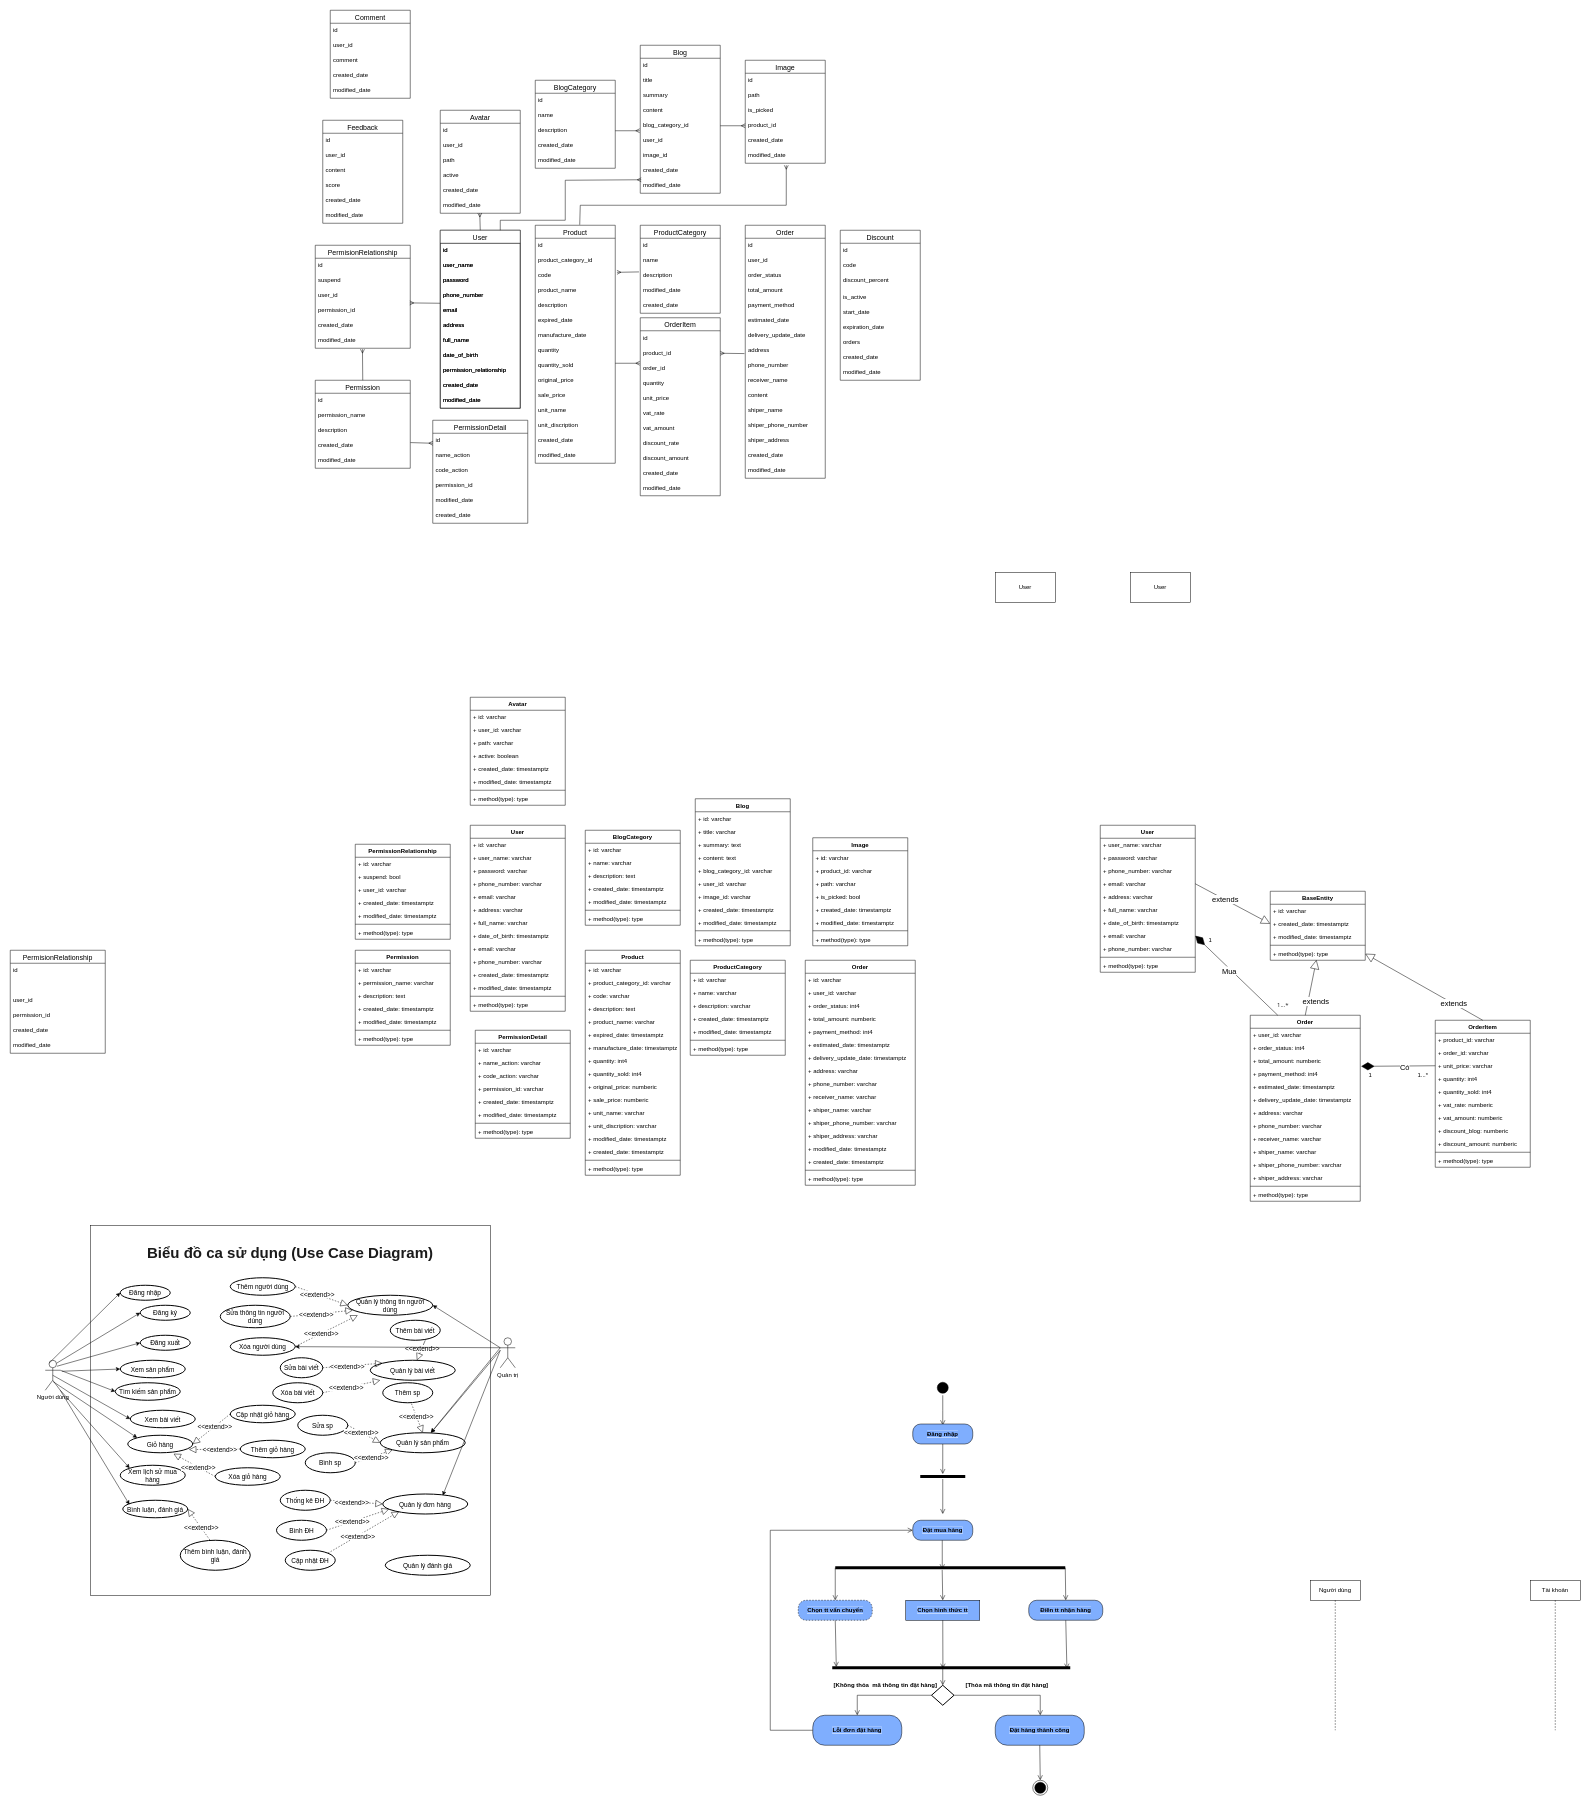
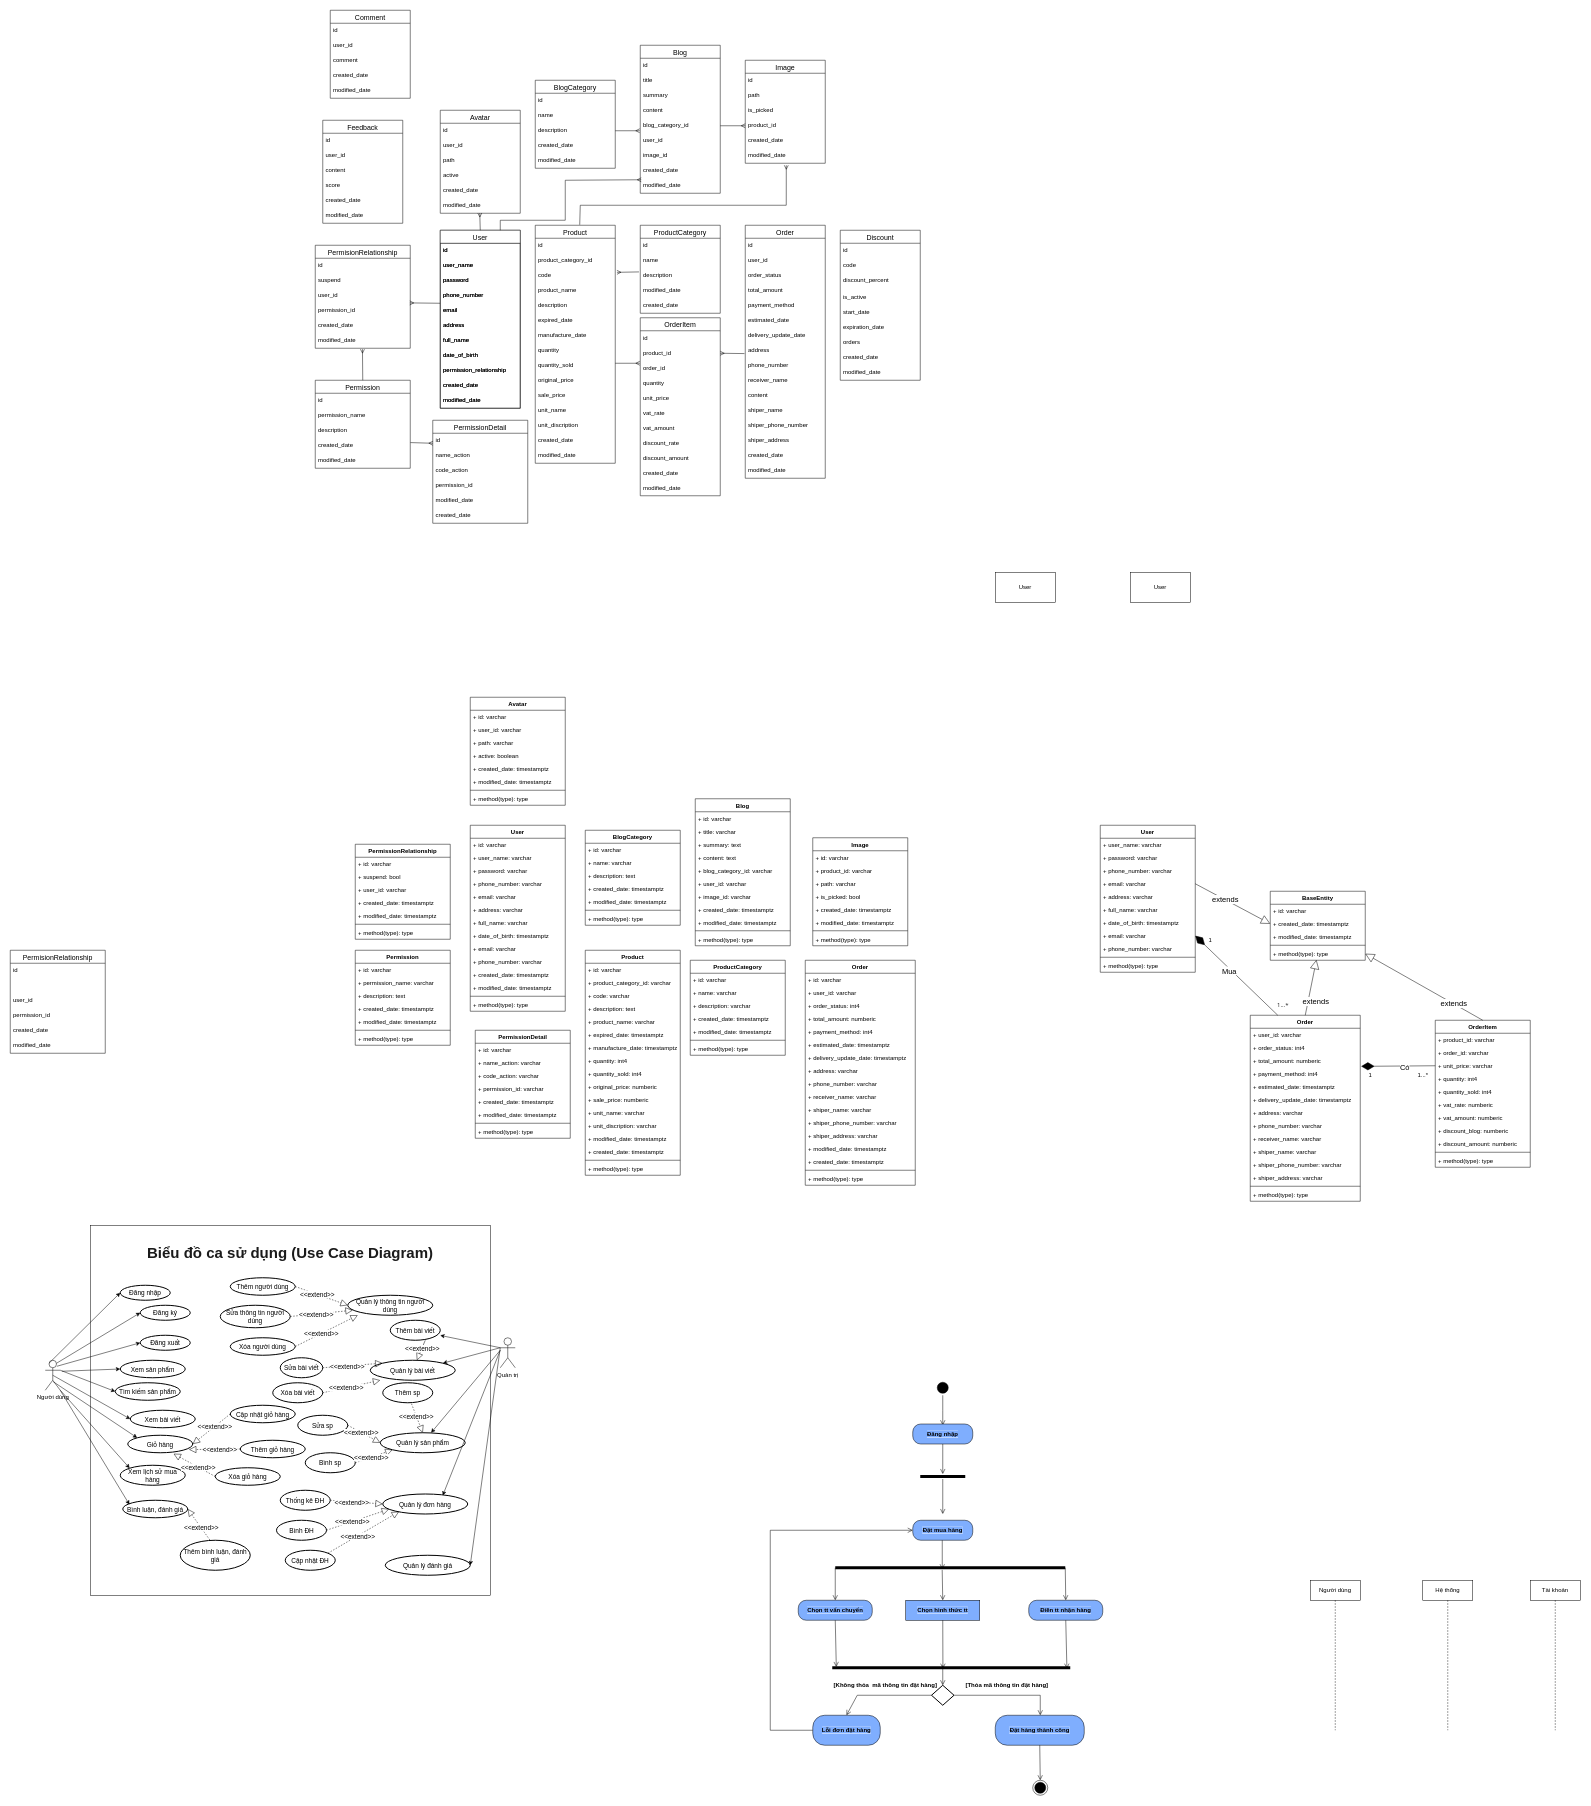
- <mxCell id="379" value="" style="endArrow=classic;html=1;rounded=0;fontSize=13;exitX=0;exitY=0.333;exitDx=0;exitDy=0;exitPerimeter=0;entryX=1;entryY=0.5;entryDx=0;entryDy=0;entryPerimeter=0;" edge="1" parent="1" source="148" target="335"><mxGeometry width="50" height="50" relative="1" as="geometry"><mxPoint x="123.34" y="2742" as="sourcePoint" /><mxPoint x="290" y="2695" as="targetPoint" /></mxGeometry></mxCell>
+ <mxCell id="379" value="" style="endArrow=classic;html=1;rounded=0;fontSize=13;exitX=0;exitY=0.333;exitDx=0;exitDy=0;exitPerimeter=0;" edge="1" parent="1" source="148" target="353"><mxGeometry width="50" height="50" relative="1" as="geometry"><mxPoint x="123.34" y="2742" as="sourcePoint" /><mxPoint x="290" y="2695" as="targetPoint" /></mxGeometry></mxCell>
- <mxCell id="380" value="" style="endArrow=classic;html=1;rounded=0;fontSize=13;exitX=0;exitY=0.333;exitDx=0;exitDy=0;exitPerimeter=0;" edge="1" parent="1" source="148" target="345"><mxGeometry width="50" height="50" relative="1" as="geometry"><mxPoint x="1010" y="2705" as="sourcePoint" /><mxPoint x="875" y="2620" as="targetPoint" /></mxGeometry></mxCell>
+ <mxCell id="380" value="" style="endArrow=classic;html=1;rounded=0;fontSize=13;exitX=0;exitY=0.333;exitDx=0;exitDy=0;exitPerimeter=0;entryX=0.855;entryY=0.145;entryDx=0;entryDy=0;entryPerimeter=0;" edge="1" parent="1" source="148" target="336"><mxGeometry width="50" height="50" relative="1" as="geometry"><mxPoint x="1010" y="2705" as="sourcePoint" /><mxPoint x="875" y="2620" as="targetPoint" /></mxGeometry></mxCell>
- <mxCell id="383" value="" style="endArrow=classic;html=1;rounded=0;fontSize=13;exitX=0;exitY=0.333;exitDx=0;exitDy=0;exitPerimeter=0;" edge="1" parent="1" source="148" target="337"><mxGeometry width="50" height="50" relative="1" as="geometry"><mxPoint x="1010" y="2710" as="sourcePoint" /><mxPoint x="930.02" y="3002.84" as="targetPoint" /></mxGeometry></mxCell>
+ <mxCell id="383" value="" style="endArrow=classic;html=1;rounded=0;fontSize=13;entryX=1;entryY=0.5;entryDx=0;entryDy=0;entryPerimeter=0;exitX=0;exitY=0.333;exitDx=0;exitDy=0;exitPerimeter=0;" edge="1" parent="1" source="148" target="339"><mxGeometry width="50" height="50" relative="1" as="geometry"><mxPoint x="1010" y="2710" as="sourcePoint" /><mxPoint x="930.02" y="3002.84" as="targetPoint" /></mxGeometry></mxCell>
- <mxCell id="441" value="&lt;span style=&quot;background-color: rgb(127, 174, 254);&quot;&gt;&lt;b&gt;Chọn tt vẩn chuyển&lt;/b&gt;&lt;/span&gt;" style="rounded=1;whiteSpace=wrap;html=1;arcSize=40;fillColor=#7FAEFE;strokeColor=default;labelBackgroundColor=#FFFFFF;fontSize=12;gradientColor=#7FAEFE;dashed=1;" vertex="1" parent="1"><mxGeometry x="1596" y="3200" width="148" height="40" as="geometry" /></mxCell>
+ <mxCell id="441" value="&lt;span style=&quot;background-color: rgb(127, 174, 254);&quot;&gt;&lt;b&gt;Chọn tt vẩn chuyển&lt;/b&gt;&lt;/span&gt;" style="rounded=1;whiteSpace=wrap;html=1;arcSize=40;fillColor=#7FAEFE;strokeColor=default;labelBackgroundColor=#FFFFFF;fontSize=12;gradientColor=#7FAEFE;" vertex="1" parent="1"><mxGeometry x="1596" y="3200" width="148" height="40" as="geometry" /></mxCell>
+ <mxCell id="462" value="Hệ thống" style="shape=umlLifeline;perimeter=lifelinePerimeter;whiteSpace=wrap;html=1;container=1;collapsible=0;recursiveResize=0;outlineConnect=0;labelBackgroundColor=#FFFFFF;strokeColor=#000000;fontSize=12;fontColor=#000000;fillColor=none;gradientColor=#7FAEFE;" vertex="1" parent="1"><mxGeometry x="2845" y="3160" width="100" height="300" as="geometry" /></mxCell>
- <mxCell id="453" value="&lt;span style=&quot;background-color: rgb(127, 174, 254);&quot;&gt;&lt;b&gt;Lỗi đơn đặt hàng&lt;/b&gt;&lt;/span&gt;" style="rounded=1;whiteSpace=wrap;html=1;arcSize=40;fillColor=#7FAEFE;strokeColor=default;labelBackgroundColor=#FFFFFF;fontSize=12;gradientColor=#7FAEFE;" vertex="1" parent="1"><mxGeometry x="1625" y="3430" width="178" height="60" as="geometry" /></mxCell>
+ <mxCell id="453" value="&lt;span style=&quot;background-color: rgb(127, 174, 254);&quot;&gt;&lt;b&gt;Lỗi đơn đặt hàng&lt;/b&gt;&lt;/span&gt;" style="rounded=1;whiteSpace=wrap;html=1;arcSize=40;fillColor=#7FAEFE;strokeColor=default;labelBackgroundColor=#FFFFFF;fontSize=12;gradientColor=#7FAEFE;" vertex="1" parent="1"><mxGeometry x="1625" y="3430" width="135" height="60" as="geometry" /></mxCell>
